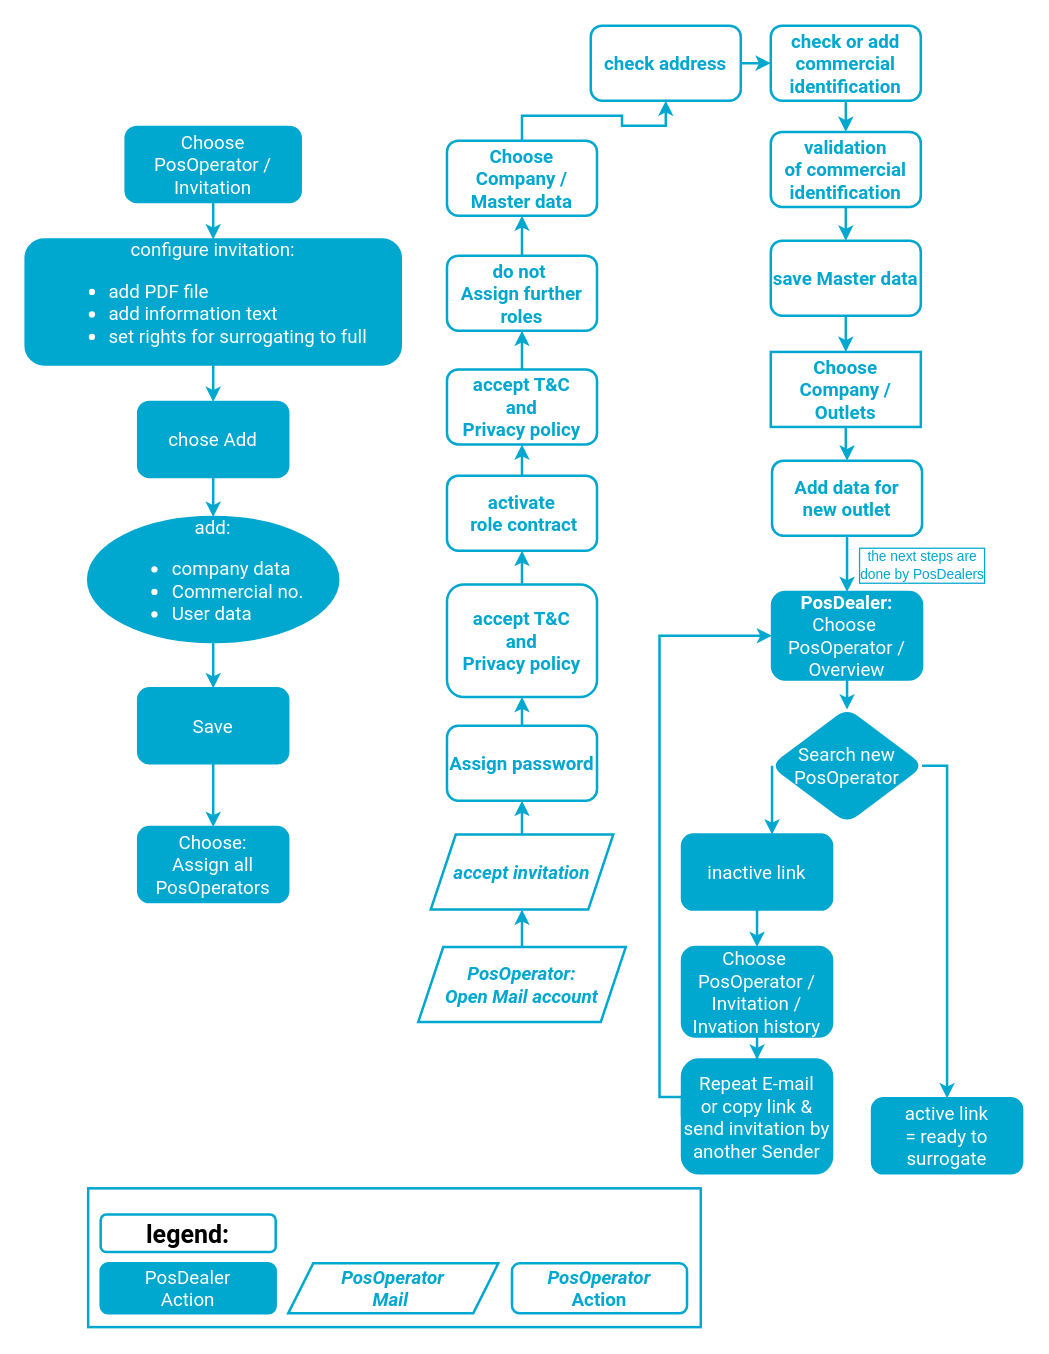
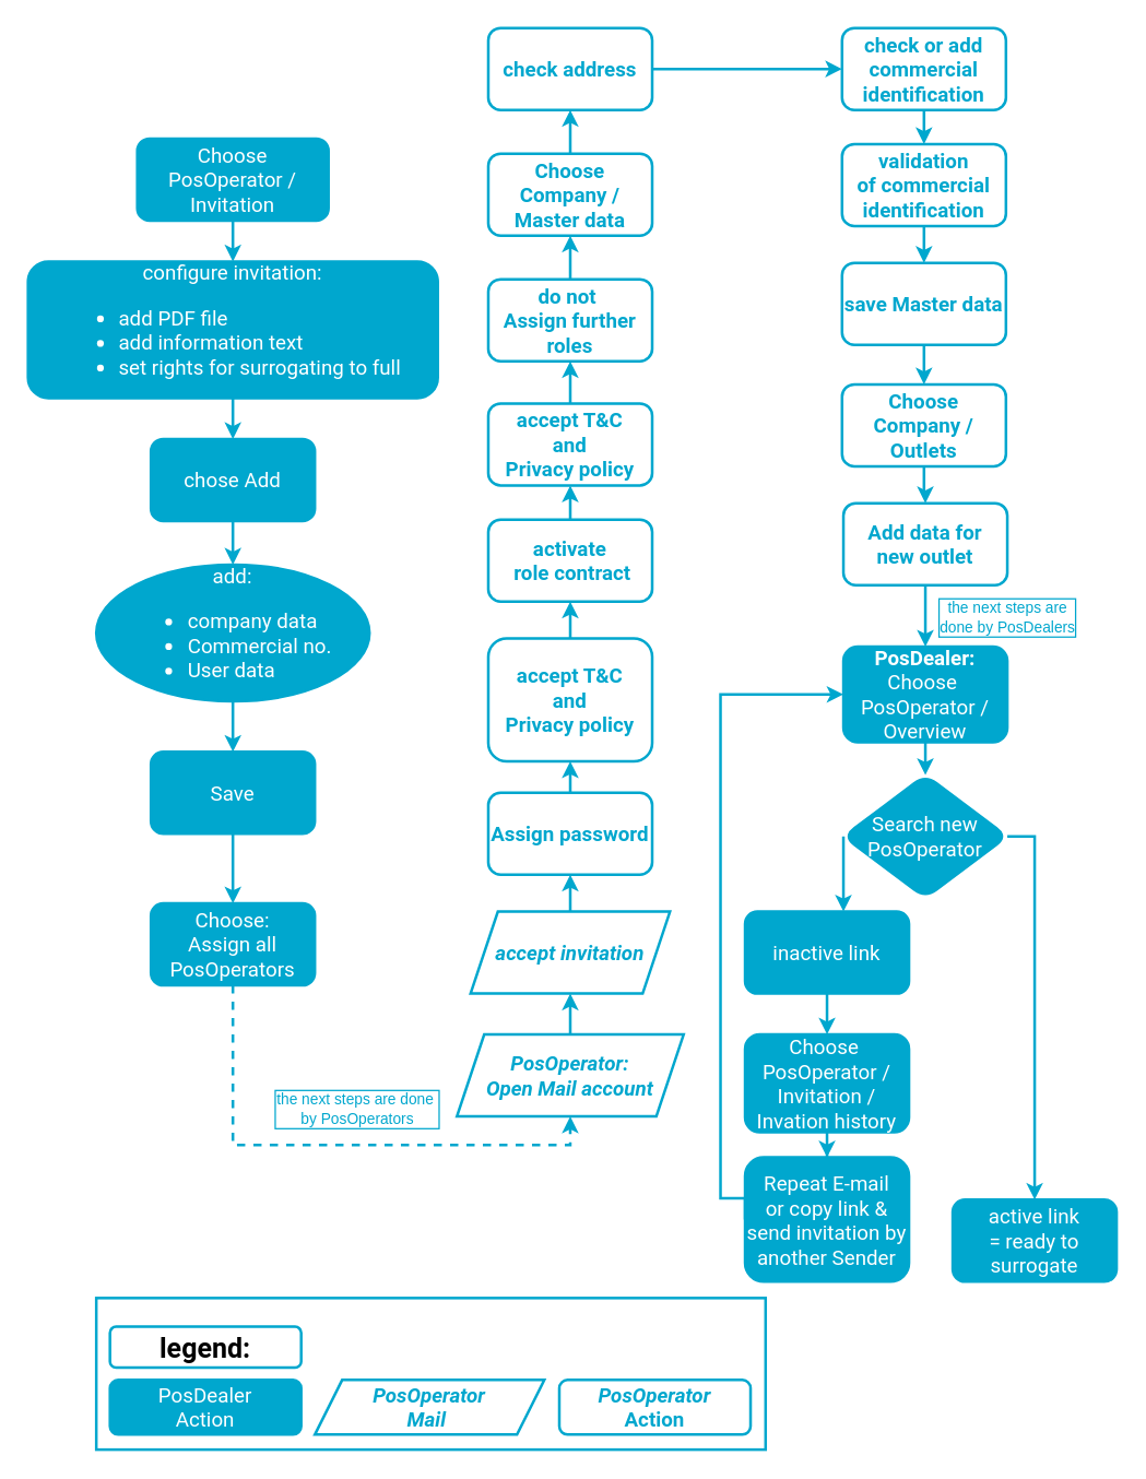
- <mxCell id="34" value="check address" style="whiteSpace=wrap;html=1;rounded=1;fontFamily=Roboto;fontSize=15;fontColor=#00A7CE;fontStyle=1;strokeColor=#00A7CE;strokeWidth=2;" parent="1" vertex="1"><mxGeometry x="472" y="20" width="120" height="60" as="geometry" /></mxCell>
+ <mxCell id="34" value="check address" style="whiteSpace=wrap;html=1;rounded=1;fontFamily=Roboto;fontSize=15;fontColor=#00A7CE;fontStyle=1;strokeColor=#00A7CE;strokeWidth=2;" parent="1" vertex="1"><mxGeometry x="357" y="20" width="120" height="60" as="geometry" /></mxCell>
- <mxCell id="58" value="Choose Company / Outlets" style="whiteSpace=wrap;html=1;fontFamily=Roboto;fontSize=15;fontColor=#00A7CE;fontStyle=1;strokeColor=#00A7CE;strokeWidth=2;rounded=0;" parent="1" vertex="1"><mxGeometry x="616" y="281" width="120" height="60" as="geometry" /></mxCell>
+ <mxCell id="58" value="Choose Company / Outlets" style="whiteSpace=wrap;html=1;rounded=1;fontFamily=Roboto;fontSize=15;fontColor=#00A7CE;fontStyle=1;strokeColor=#00A7CE;strokeWidth=2;" parent="1" vertex="1"><mxGeometry x="616" y="281" width="120" height="60" as="geometry" /></mxCell>
+ <mxCell id="12" value="" style="edgeStyle=orthogonalEdgeStyle;rounded=0;orthogonalLoop=1;jettySize=auto;html=1;fontColor=#00A7CE;strokeColor=#00A7CE;strokeWidth=2;dashed=1;" parent="1" source="14" target="16" edge="1"><mxGeometry relative="1" as="geometry"><Array as="points"><mxPoint x="170" y="838" /></Array></mxGeometry></mxCell>
+ <mxCell id="13" value="&lt;font&gt;the next steps are done&amp;nbsp;&lt;br&gt;by PosOperators&lt;/font&gt;" style="edgeLabel;html=1;align=center;verticalAlign=middle;resizable=0;points=[];labelBorderColor=#00A7CE;labelBackgroundColor=none;fontColor=#00A7CE;" parent="12" vertex="1" connectable="0"><mxGeometry x="-0.172" y="1" relative="1" as="geometry"><mxPoint x="48" y="-26" as="offset" /></mxGeometry></mxCell>
